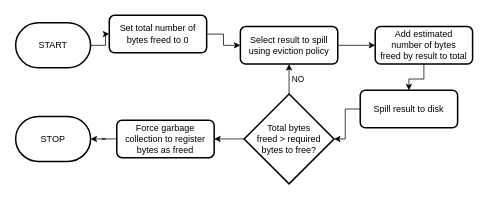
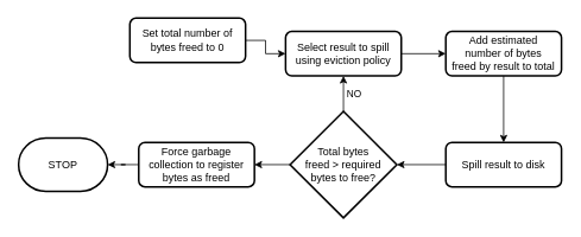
- <mxCell id="3" value="START" style="strokeWidth=2;html=1;shape=mxgraph.flowchart.terminator;whiteSpace=wrap;" vertex="1" parent="1"><mxGeometry x="20" y="30" width="100" height="60" as="geometry" /></mxCell>
- <mxCell id="8" value="" style="edgeStyle=orthogonalEdgeStyle;rounded=0;orthogonalLoop=1;jettySize=auto;html=1;endArrow=classic;endFill=1;" edge="1" parent="1" source="3" target="9"><mxGeometry relative="1" as="geometry"><mxPoint x="220" y="15" as="sourcePoint" /><mxPoint x="220" y="115" as="targetPoint" /></mxGeometry></mxCell>
- <mxCell id="11" value="Spill result to disk" style="rounded=1;whiteSpace=wrap;html=1;absoluteArcSize=1;arcSize=14;strokeWidth=2;" vertex="1" parent="1"><mxGeometry x="480" y="120" width="130" height="50" as="geometry" /></mxCell>
+ <mxCell id="11" value="Spill result to disk" style="rounded=1;whiteSpace=wrap;html=1;absoluteArcSize=1;arcSize=14;strokeWidth=2;" vertex="1" parent="1"><mxGeometry x="500" y="160" width="130" height="50" as="geometry" /></mxCell>
